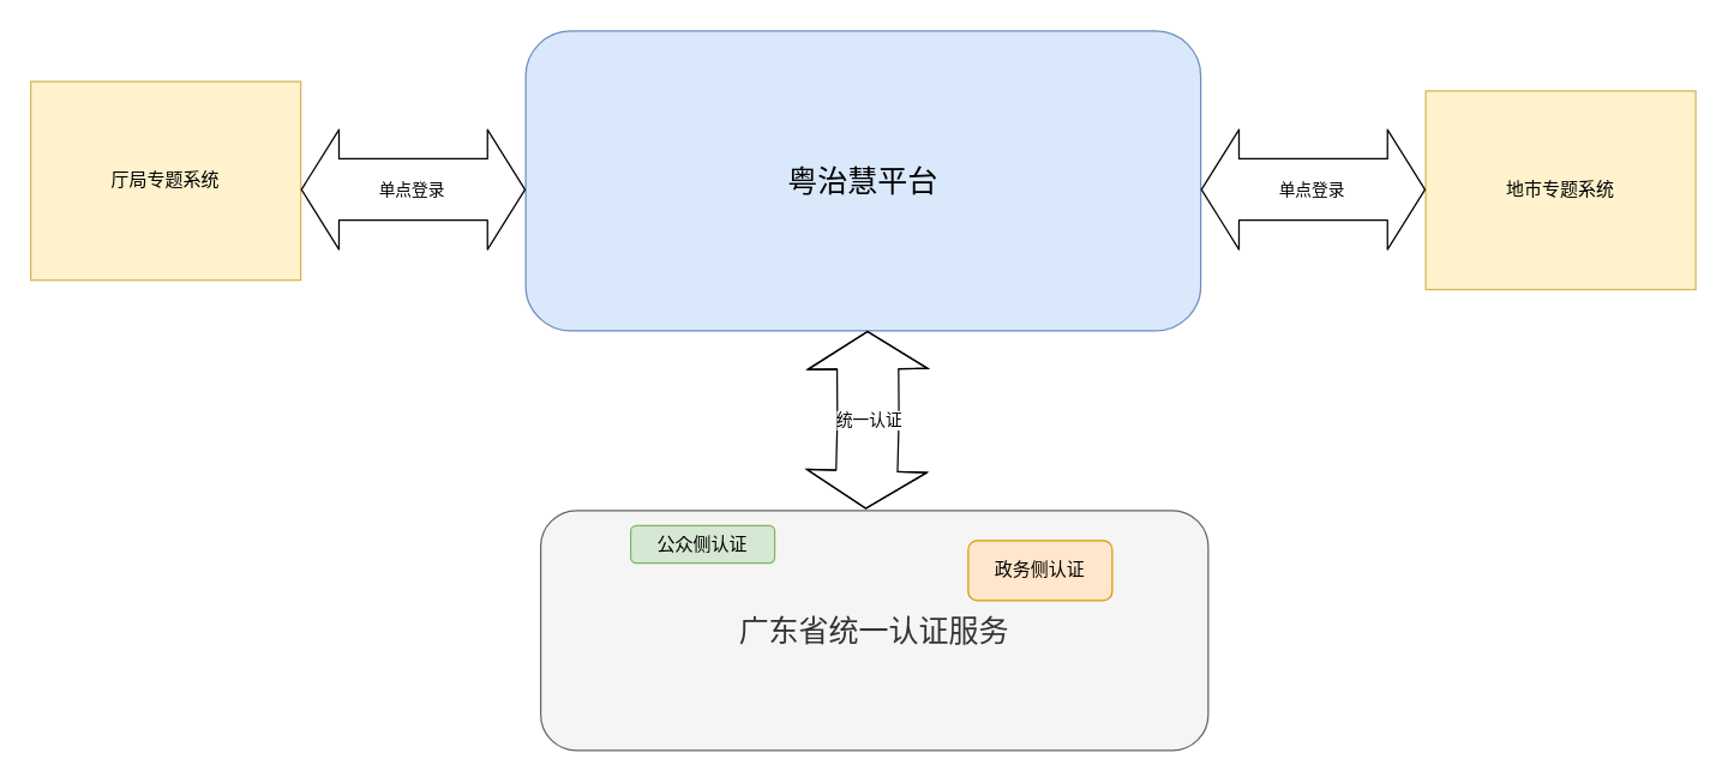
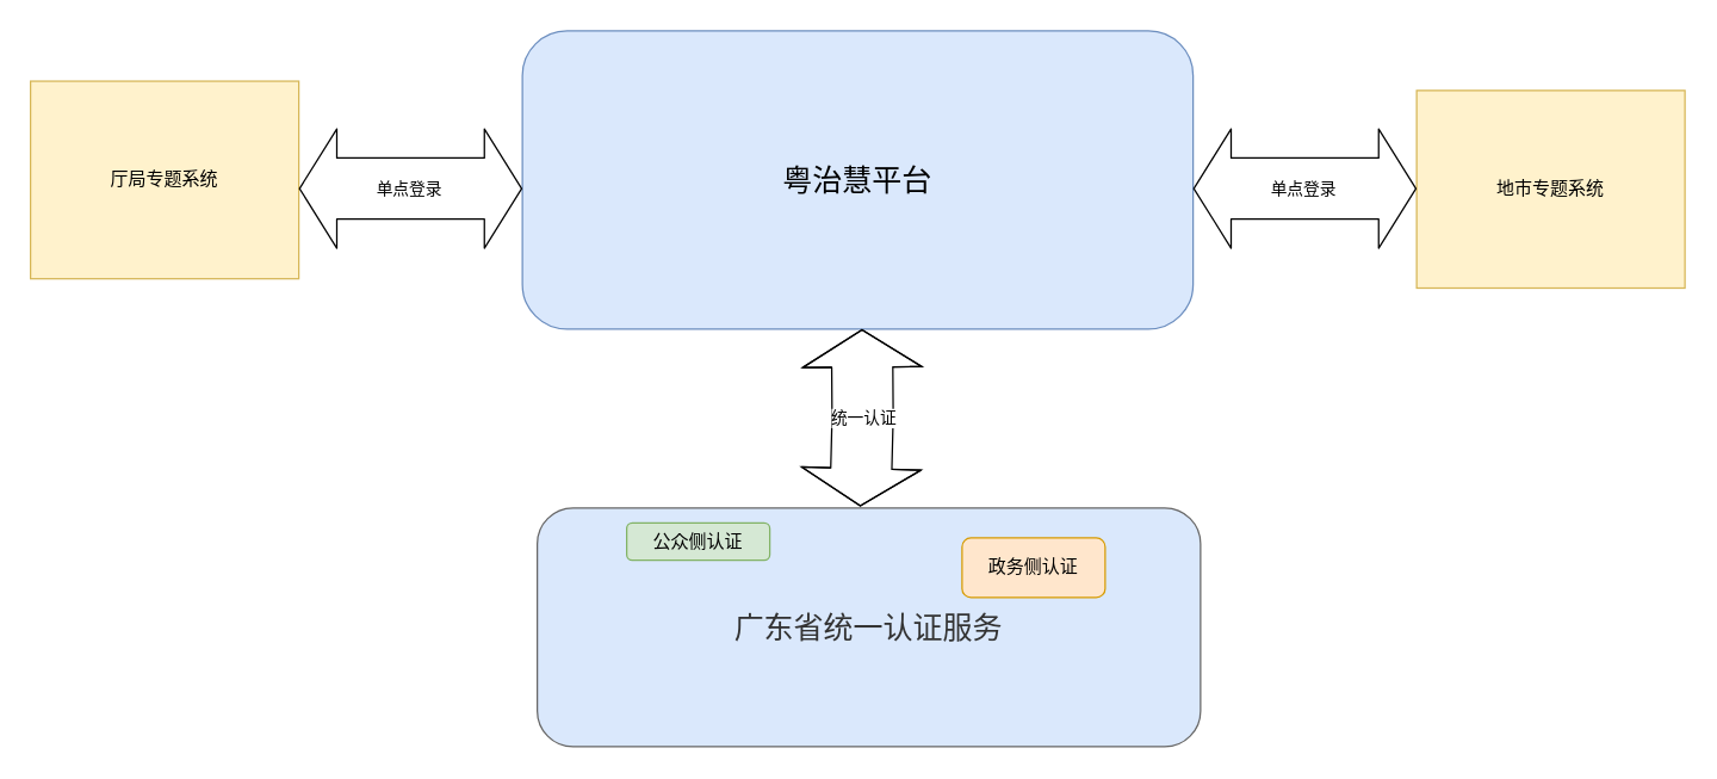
- <mxCell id="3" value="&lt;font style=&quot;font-size: 20px&quot;&gt;广东省统一认证服务&lt;/font&gt;" style="rounded=1;whiteSpace=wrap;html=1;fillColor=#f5f5f5;strokeColor=#666666;fontColor=#333333;" parent="1" vertex="1"><mxGeometry x="360" y="340" width="445" height="160" as="geometry" /></mxCell>
+ <mxCell id="3" value="&lt;font style=&quot;font-size: 20px&quot;&gt;广东省统一认证服务&lt;/font&gt;" style="rounded=1;whiteSpace=wrap;html=1;fillColor=#dae8fc;strokeColor=#666666;fontColor=#333333;" parent="1" vertex="1"><mxGeometry x="360" y="340" width="445" height="160" as="geometry" /></mxCell>
